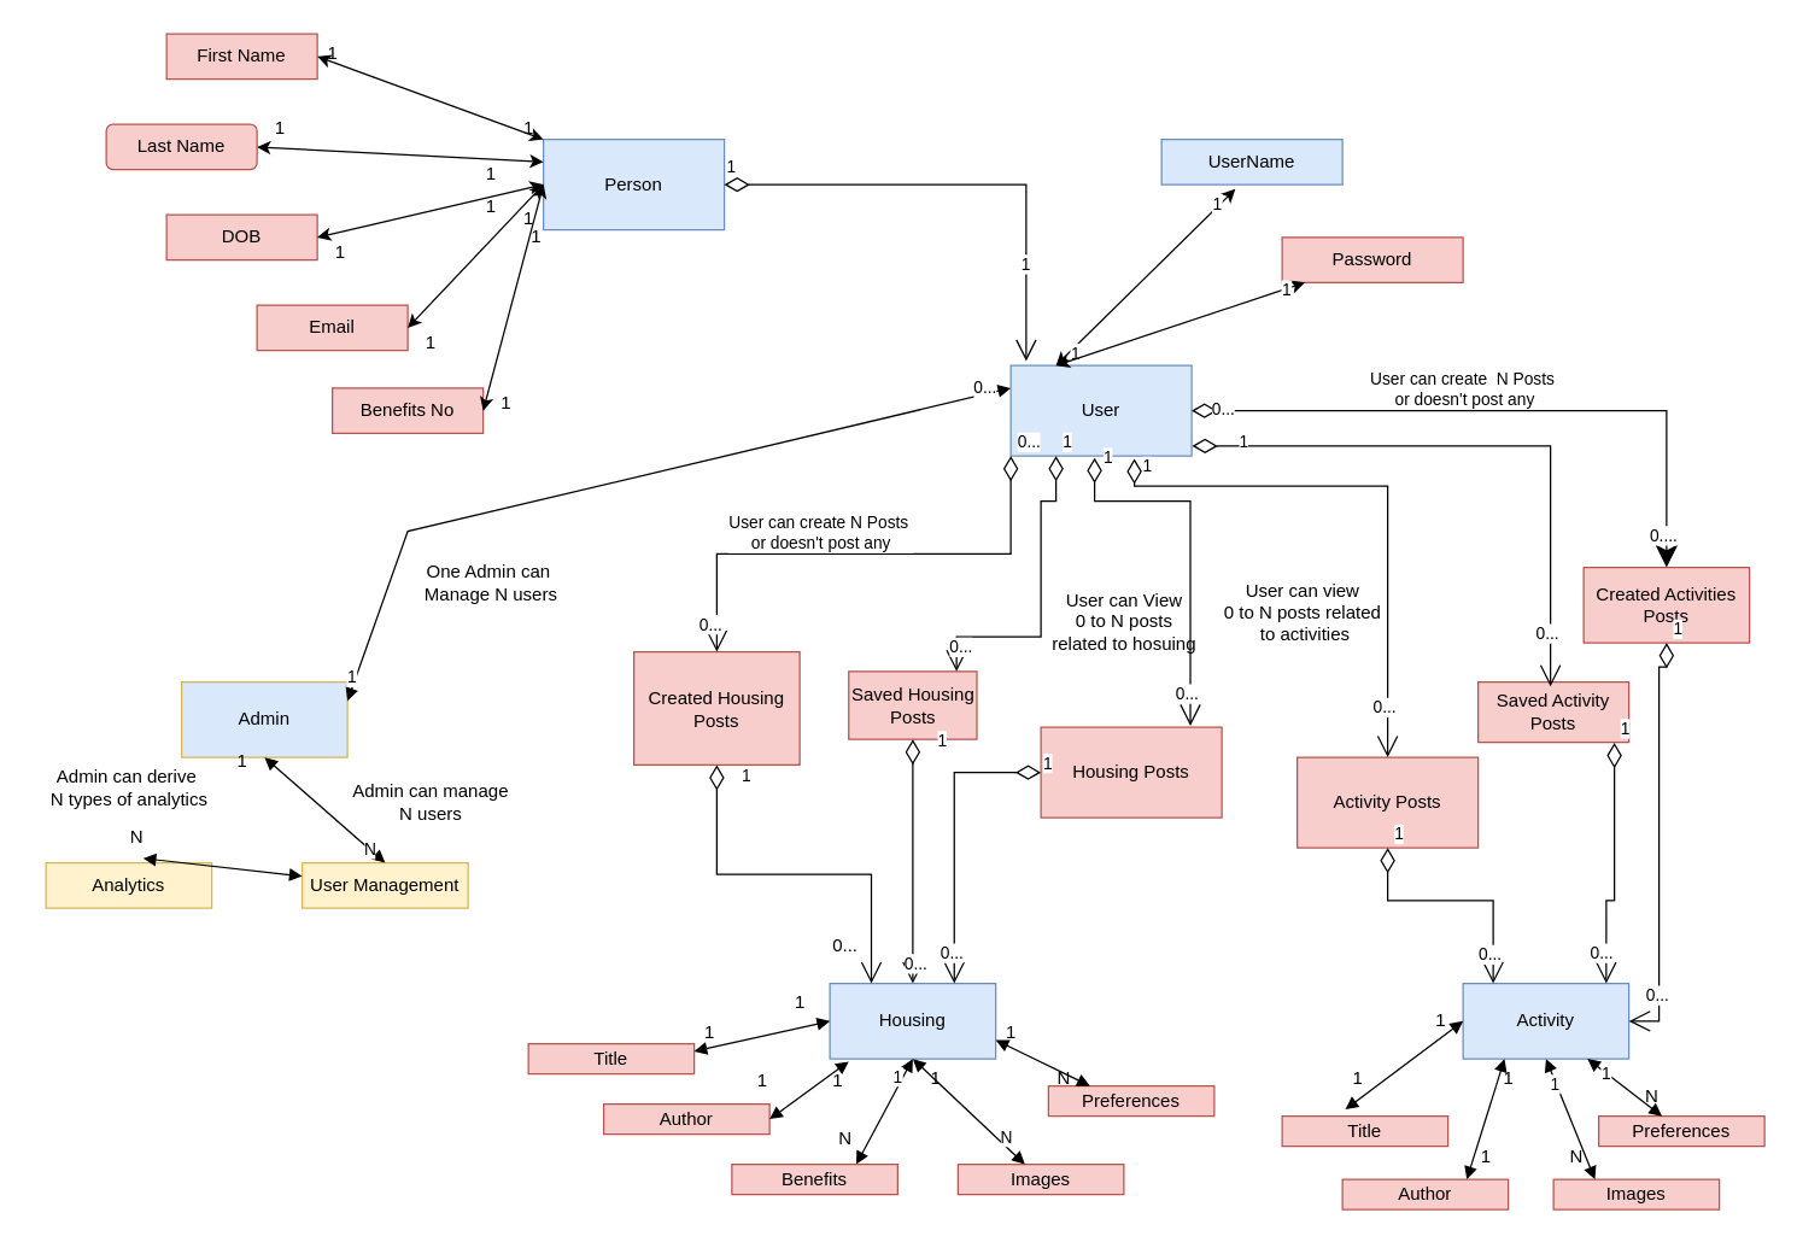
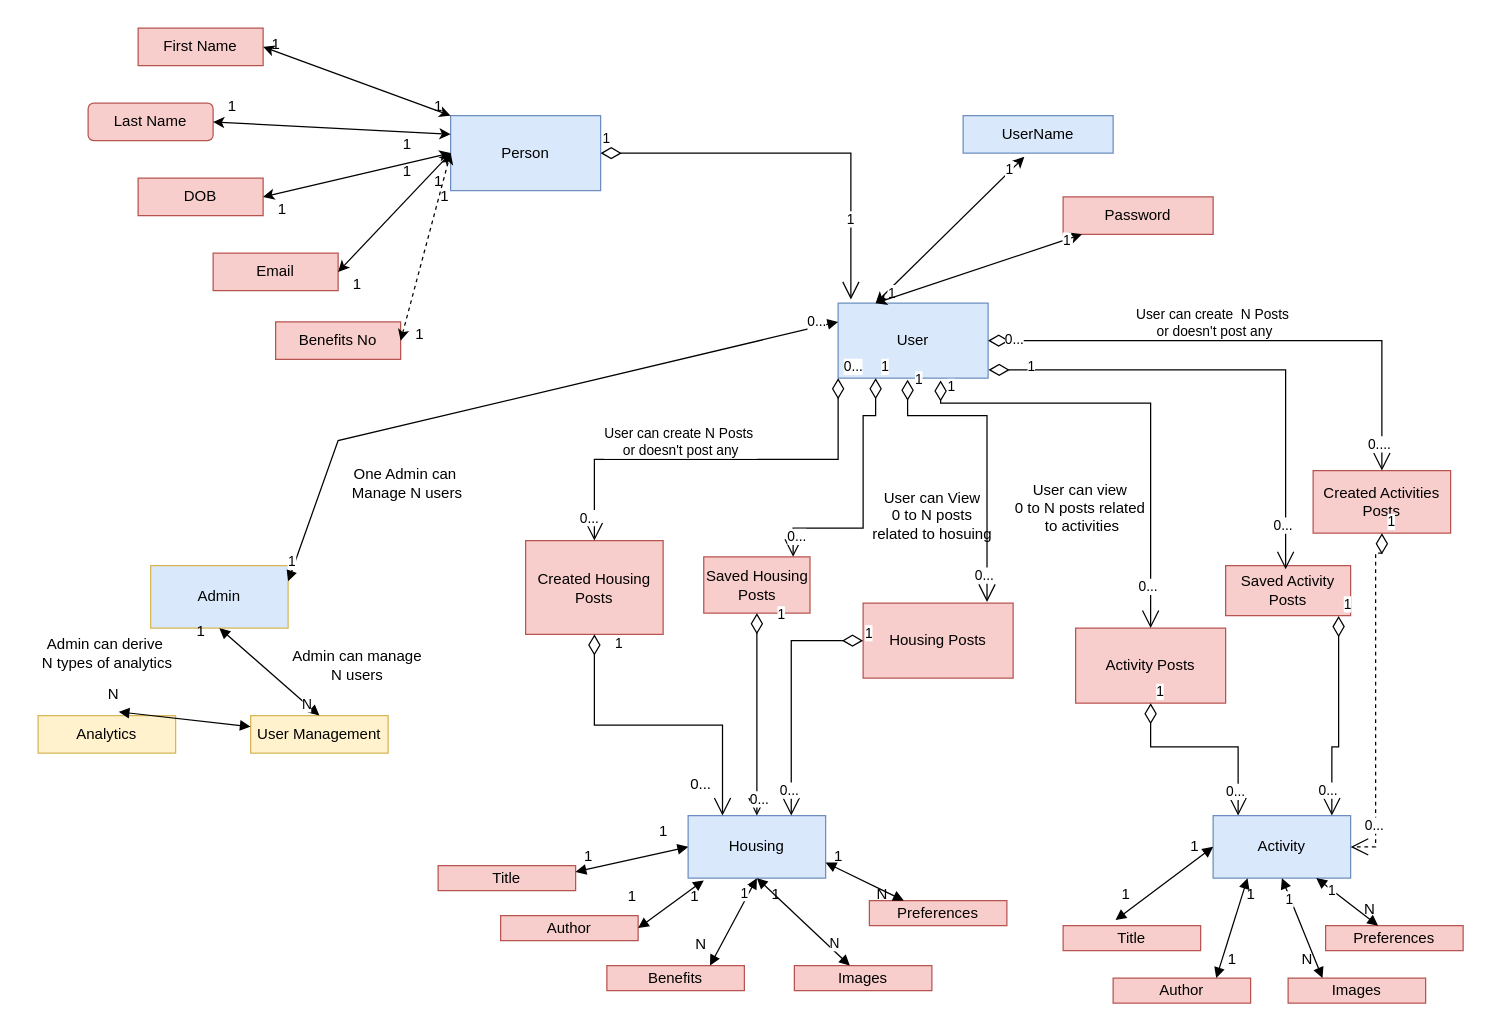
- <mxCell id="13" value="" style="endArrow=classic;startArrow=classic;html=1;rounded=0;exitX=1;exitY=0.5;exitDx=0;exitDy=0;entryX=0;entryY=0.5;entryDx=0;entryDy=0;" edge="1" parent="1" source="8" target="2"><mxGeometry width="50" height="50" relative="1" as="geometry"><mxPoint x="350" y="247" as="sourcePoint" /><mxPoint x="500" y="282" as="targetPoint" /></mxGeometry></mxCell>
+ <mxCell id="13" value="" style="endArrow=classic;startArrow=classic;html=1;rounded=0;exitX=1;exitY=0.5;exitDx=0;exitDy=0;entryX=0;entryY=0.5;entryDx=0;entryDy=0;dashed=1;" edge="1" parent="1" source="8" target="2"><mxGeometry width="50" height="50" relative="1" as="geometry"><mxPoint x="350" y="247" as="sourcePoint" /><mxPoint x="500" y="282" as="targetPoint" /></mxGeometry></mxCell>
- <mxCell id="38" value="" style="endArrow=classic;html=1;endSize=12;startArrow=diamondThin;startSize=14;startFill=0;edgeStyle=orthogonalEdgeStyle;align=left;verticalAlign=bottom;rounded=0;exitX=1;exitY=0.5;exitDx=0;exitDy=0;entryX=0.5;entryY=0;entryDx=0;entryDy=0;" edge="1" parent="1" source="3" target="37"><mxGeometry x="-0.908" y="10" relative="1" as="geometry"><mxPoint x="750" y="342" as="sourcePoint" /><mxPoint x="910" y="342" as="targetPoint" /><mxPoint as="offset" /></mxGeometry></mxCell>
+ <mxCell id="38" value="" style="endArrow=open;html=1;endSize=12;startArrow=diamondThin;startSize=14;startFill=0;edgeStyle=orthogonalEdgeStyle;align=left;verticalAlign=bottom;rounded=0;exitX=1;exitY=0.5;exitDx=0;exitDy=0;entryX=0.5;entryY=0;entryDx=0;entryDy=0;" edge="1" parent="1" source="3" target="37"><mxGeometry x="-0.908" y="10" relative="1" as="geometry"><mxPoint x="750" y="342" as="sourcePoint" /><mxPoint x="910" y="342" as="targetPoint" /><mxPoint as="offset" /></mxGeometry></mxCell>
- <mxCell id="44" value="1" style="endArrow=open;html=1;endSize=12;startArrow=diamondThin;startSize=14;startFill=0;edgeStyle=orthogonalEdgeStyle;align=left;verticalAlign=bottom;rounded=0;exitX=0.5;exitY=1;exitDx=0;exitDy=0;entryX=1;entryY=0.5;entryDx=0;entryDy=0;" edge="1" parent="1" source="37" target="41"><mxGeometry x="-1" y="3" relative="1" as="geometry"><mxPoint x="1030" y="522" as="sourcePoint" /><mxPoint x="1100" y="632" as="targetPoint" /><Array as="points"><mxPoint x="1105" y="442" /><mxPoint x="1100" y="442" /><mxPoint x="1100" y="677" /></Array></mxGeometry></mxCell>
+ <mxCell id="44" value="1" style="endArrow=open;html=1;endSize=12;startArrow=diamondThin;startSize=14;startFill=0;edgeStyle=orthogonalEdgeStyle;align=left;verticalAlign=bottom;rounded=0;exitX=0.5;exitY=1;exitDx=0;exitDy=0;entryX=1;entryY=0.5;entryDx=0;entryDy=0;dashed=1;" edge="1" parent="1" source="37" target="41"><mxGeometry x="-1" y="3" relative="1" as="geometry"><mxPoint x="1030" y="522" as="sourcePoint" /><mxPoint x="1100" y="632" as="targetPoint" /><Array as="points"><mxPoint x="1105" y="442" /><mxPoint x="1100" y="442" /><mxPoint x="1100" y="677" /></Array></mxGeometry></mxCell>
